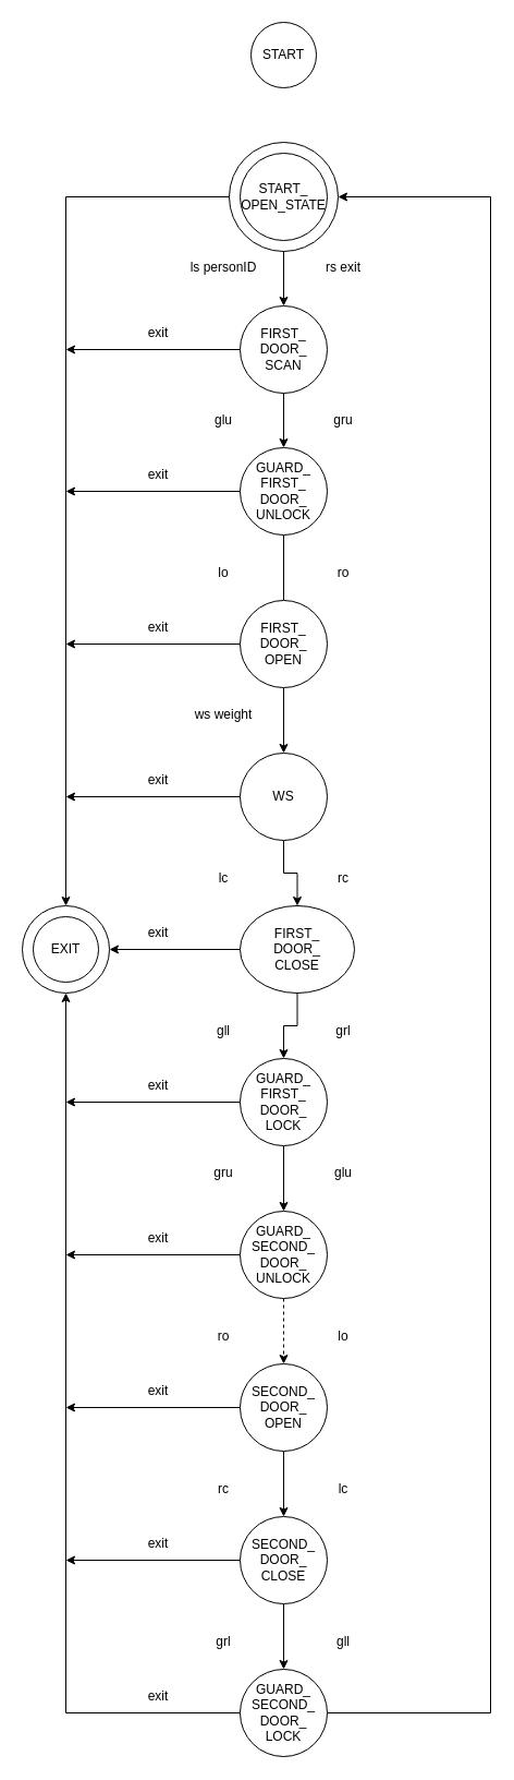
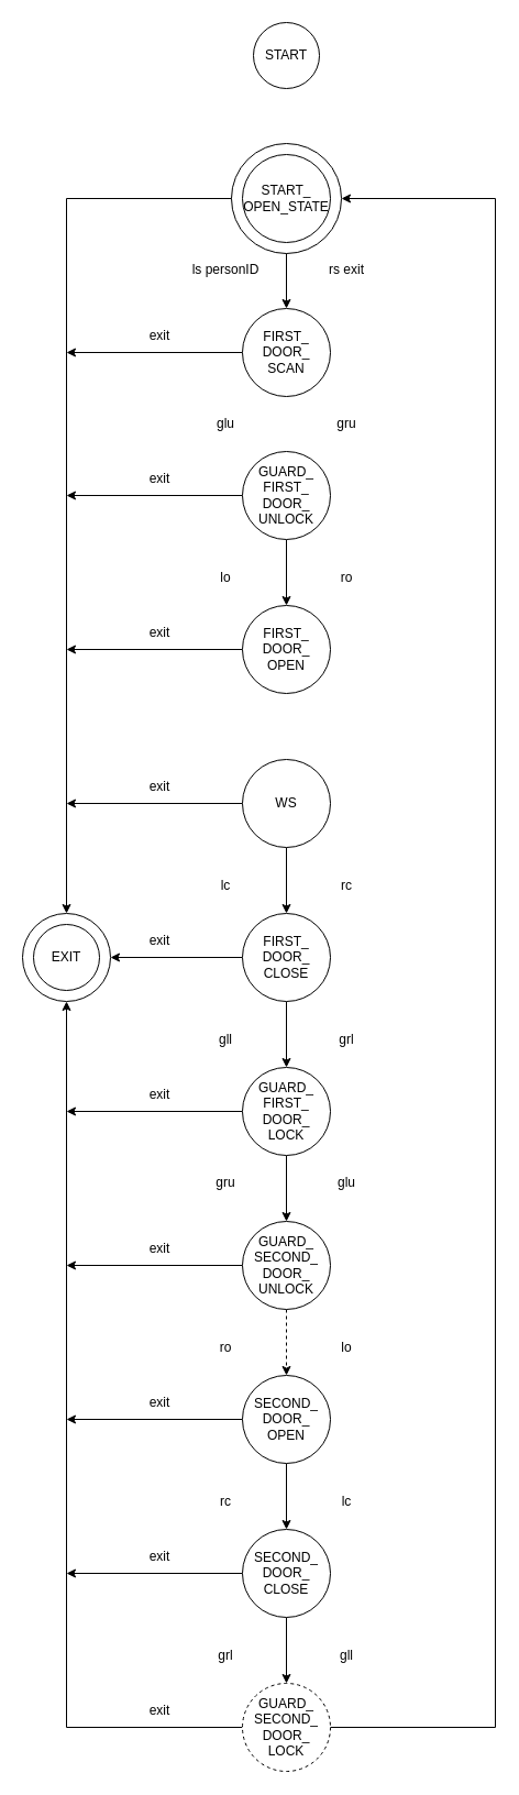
- <mxCell id="4" value="" style="edgeStyle=orthogonalEdgeStyle;rounded=0;orthogonalLoop=1;jettySize=auto;html=1;" parent="1" source="6" target="11" edge="1"><mxGeometry relative="1" as="geometry" /></mxCell>
- <mxCell id="9" style="edgeStyle=orthogonalEdgeStyle;rounded=0;orthogonalLoop=1;jettySize=auto;html=1;exitX=0.5;exitY=1;exitDx=0;exitDy=0;endArrow=none;" parent="1" source="11" target="16" edge="1"><mxGeometry relative="1" as="geometry" /></mxCell>
+ <mxCell id="9" style="edgeStyle=orthogonalEdgeStyle;rounded=0;orthogonalLoop=1;jettySize=auto;html=1;exitX=0.5;exitY=1;exitDx=0;exitDy=0;" parent="1" source="11" target="16" edge="1"><mxGeometry relative="1" as="geometry" /></mxCell>
- <mxCell id="22" value="ws weight" style="text;html=1;strokeColor=none;fillColor=none;align=center;verticalAlign=middle;whiteSpace=wrap;rounded=0;" parent="1" vertex="1"><mxGeometry x="170" y="640" width="70" height="30" as="geometry" /></mxCell>
- <mxCell id="14" style="edgeStyle=orthogonalEdgeStyle;rounded=0;orthogonalLoop=1;jettySize=auto;html=1;exitX=0.5;exitY=1;exitDx=0;exitDy=0;entryX=0.5;entryY=0;entryDx=0;entryDy=0;" parent="1" source="16" target="21" edge="1"><mxGeometry relative="1" as="geometry" /></mxCell>
- <mxCell id="25" value="FIRST_&lt;br&gt;DOOR_&lt;br&gt;CLOSE" style="ellipse;whiteSpace=wrap;html=1;aspect=fixed;" parent="1" vertex="1"><mxGeometry x="220" y="830" width="105" height="80" as="geometry" /></mxCell>
+ <mxCell id="25" value="FIRST_&lt;br&gt;DOOR_&lt;br&gt;CLOSE" style="ellipse;whiteSpace=wrap;html=1;aspect=fixed;" parent="1" vertex="1"><mxGeometry x="220" y="830" width="80" height="80" as="geometry" /></mxCell>
- <mxCell id="50" value="GUARD_&lt;br&gt;SECOND_&lt;br&gt;DOOR_&lt;br&gt;LOCK" style="ellipse;whiteSpace=wrap;html=1;aspect=fixed;" parent="1" vertex="1"><mxGeometry x="220" y="1530" width="80" height="80" as="geometry" /></mxCell>
+ <mxCell id="50" value="GUARD_&lt;br&gt;SECOND_&lt;br&gt;DOOR_&lt;br&gt;LOCK" style="ellipse;whiteSpace=wrap;html=1;aspect=fixed;dashed=1;" parent="1" vertex="1"><mxGeometry x="220" y="1530" width="80" height="80" as="geometry" /></mxCell>
